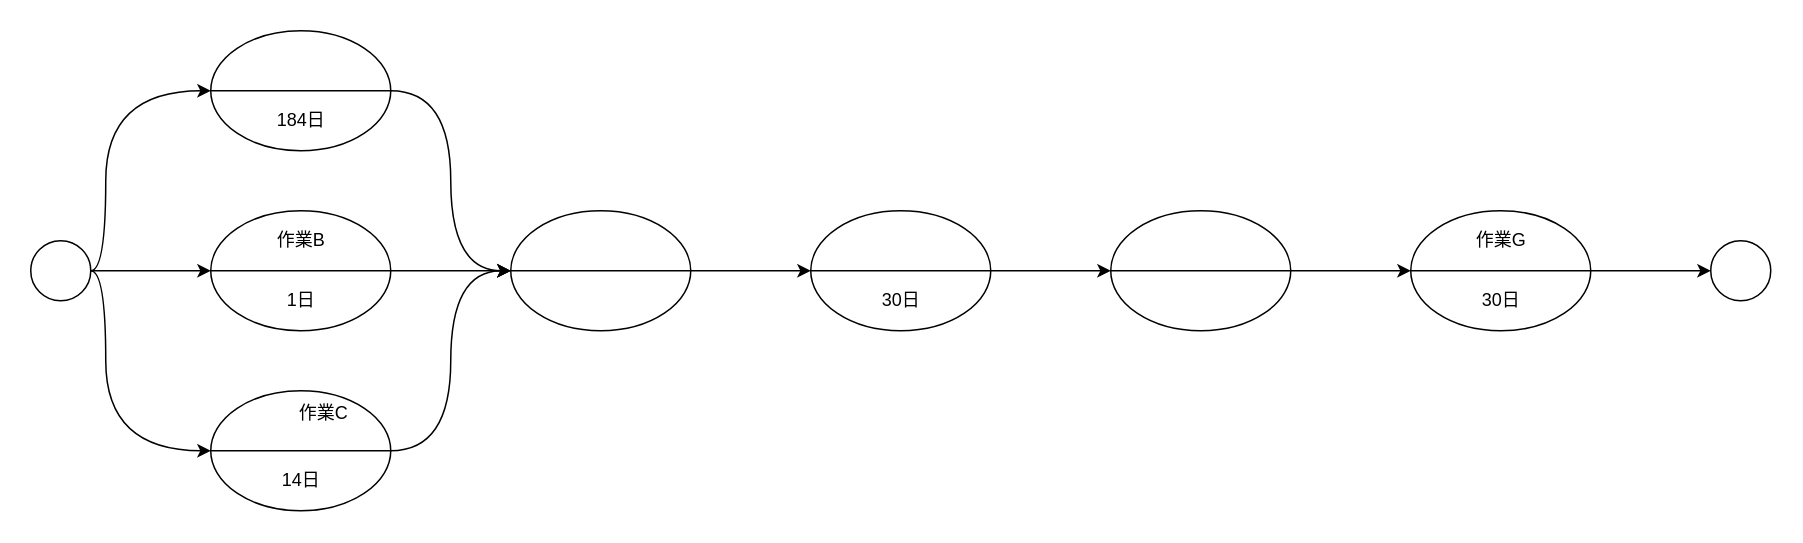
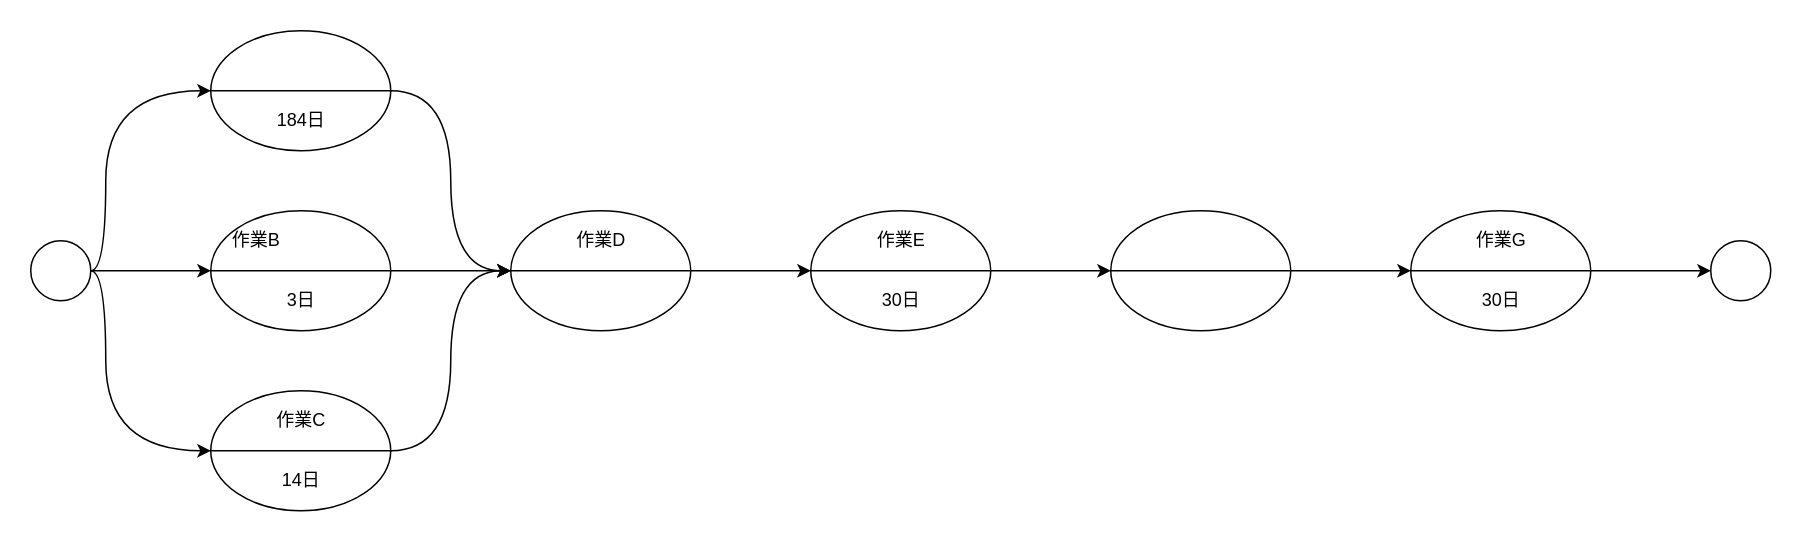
- <mxCell id="8" value="作業B" style="text;html=1;align=center;verticalAlign=middle;resizable=0;points=[];autosize=1;strokeColor=none;fillColor=none;" vertex="1" parent="1"><mxGeometry x="175" y="150" width="50" height="20" as="geometry" /></mxCell>
+ <mxCell id="8" value="作業B" style="text;html=1;align=center;verticalAlign=middle;resizable=0;points=[];autosize=1;strokeColor=none;fillColor=none;" vertex="1" parent="1"><mxGeometry x="145" y="150" width="50" height="20" as="geometry" /></mxCell>
+ <mxCell id="17" value="作業D" style="text;html=1;align=center;verticalAlign=middle;resizable=0;points=[];autosize=1;strokeColor=none;fillColor=none;" vertex="1" parent="1"><mxGeometry x="375" y="150" width="50" height="20" as="geometry" /></mxCell>
+ <mxCell id="21" value="作業E" style="text;html=1;align=center;verticalAlign=middle;resizable=0;points=[];autosize=1;strokeColor=none;fillColor=none;" vertex="1" parent="1"><mxGeometry x="575" y="150" width="50" height="20" as="geometry" /></mxCell>
- <mxCell id="9" value="1日" style="text;html=1;align=center;verticalAlign=middle;resizable=0;points=[];autosize=1;strokeColor=none;fillColor=none;" vertex="1" parent="1"><mxGeometry x="185" y="190" width="30" height="20" as="geometry" /></mxCell>
+ <mxCell id="9" value="3日" style="text;html=1;align=center;verticalAlign=middle;resizable=0;points=[];autosize=1;strokeColor=none;fillColor=none;" vertex="1" parent="1"><mxGeometry x="185" y="190" width="30" height="20" as="geometry" /></mxCell>
- <mxCell id="12" value="作業C" style="text;html=1;align=center;verticalAlign=middle;resizable=0;points=[];autosize=1;strokeColor=none;fillColor=none;" vertex="1" parent="1"><mxGeometry x="190" y="265" width="50" height="20" as="geometry" /></mxCell>
+ <mxCell id="12" value="作業C" style="text;html=1;align=center;verticalAlign=middle;resizable=0;points=[];autosize=1;strokeColor=none;fillColor=none;" vertex="1" parent="1"><mxGeometry x="175" y="270" width="50" height="20" as="geometry" /></mxCell>
